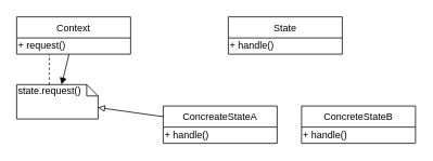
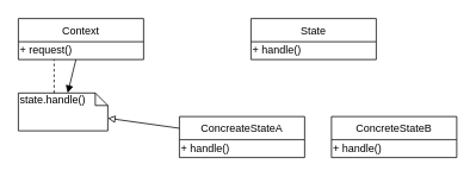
- <mxCell id="13" value="state.request()" style="shape=note;whiteSpace=wrap;html=1;size=14;verticalAlign=top;align=left;spacingTop=-6;" vertex="1" parent="12"><mxGeometry y="37.576" width="100" height="42.424" as="geometry" /></mxCell>
+ <mxCell id="13" value="state.handle()" style="shape=note;whiteSpace=wrap;html=1;size=14;verticalAlign=top;align=left;spacingTop=-6;" vertex="1" parent="12"><mxGeometry y="37.576" width="100" height="42.424" as="geometry" /></mxCell>
